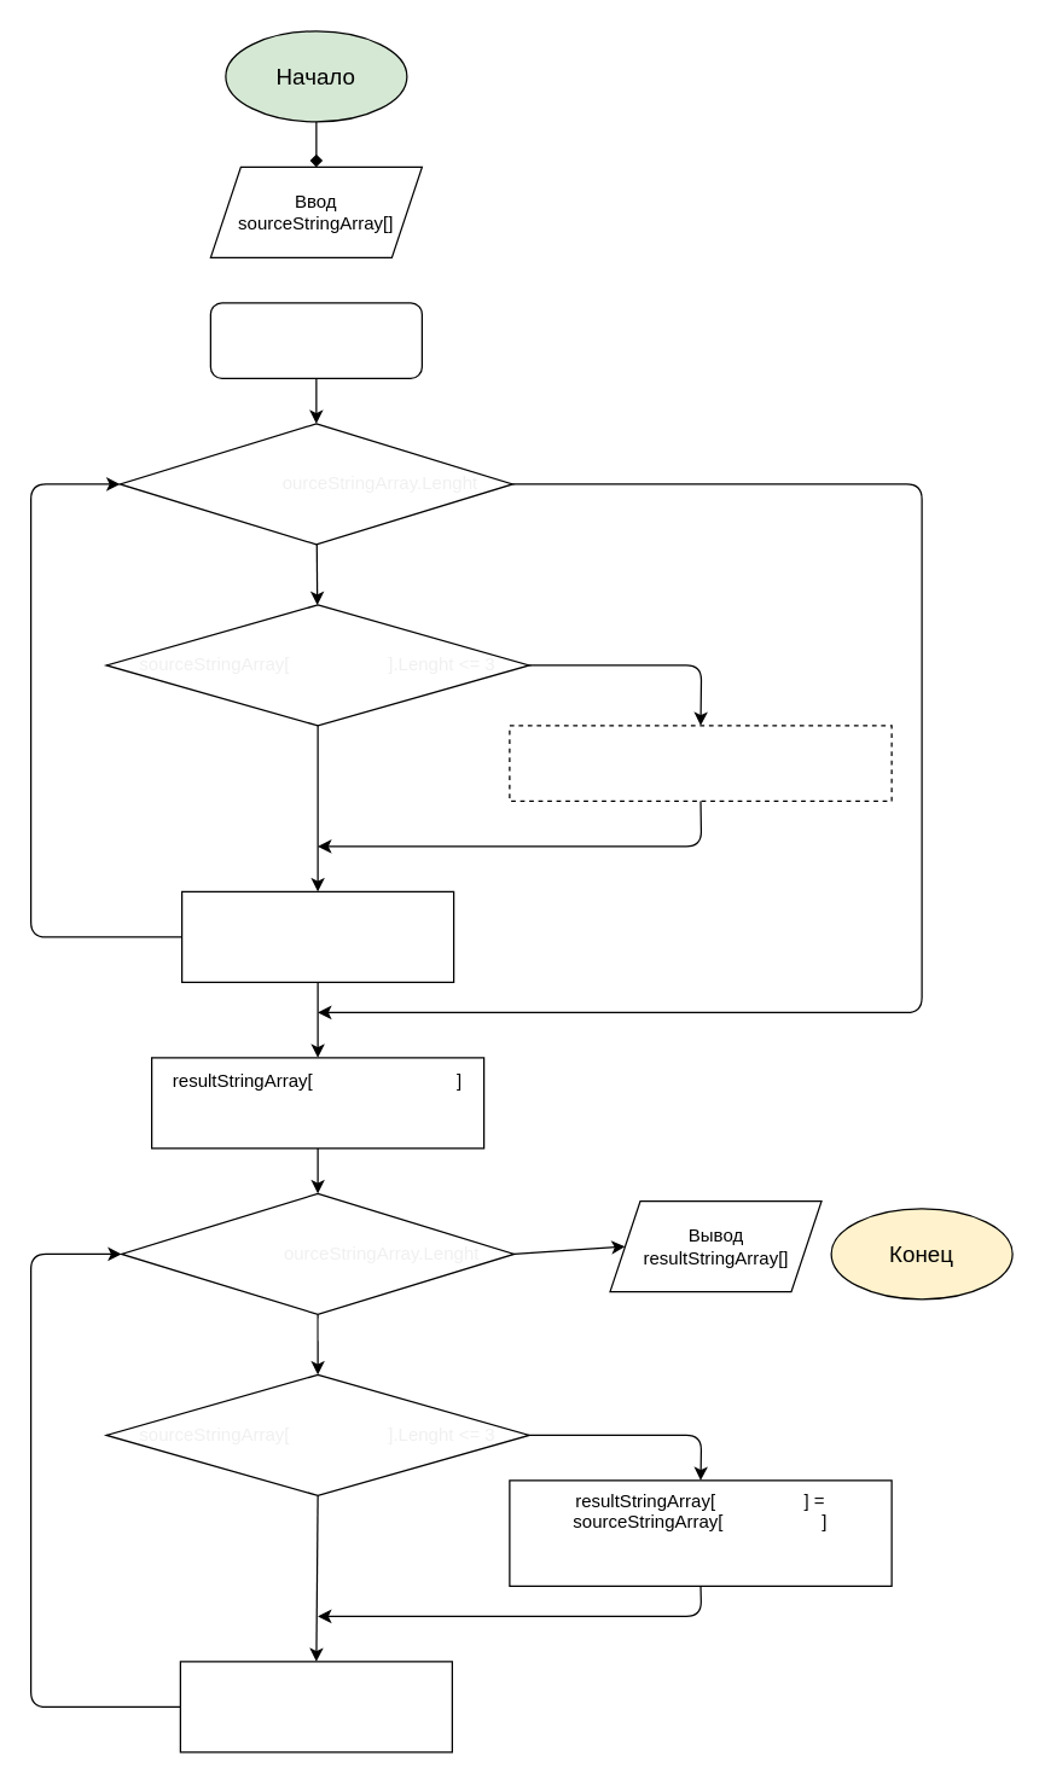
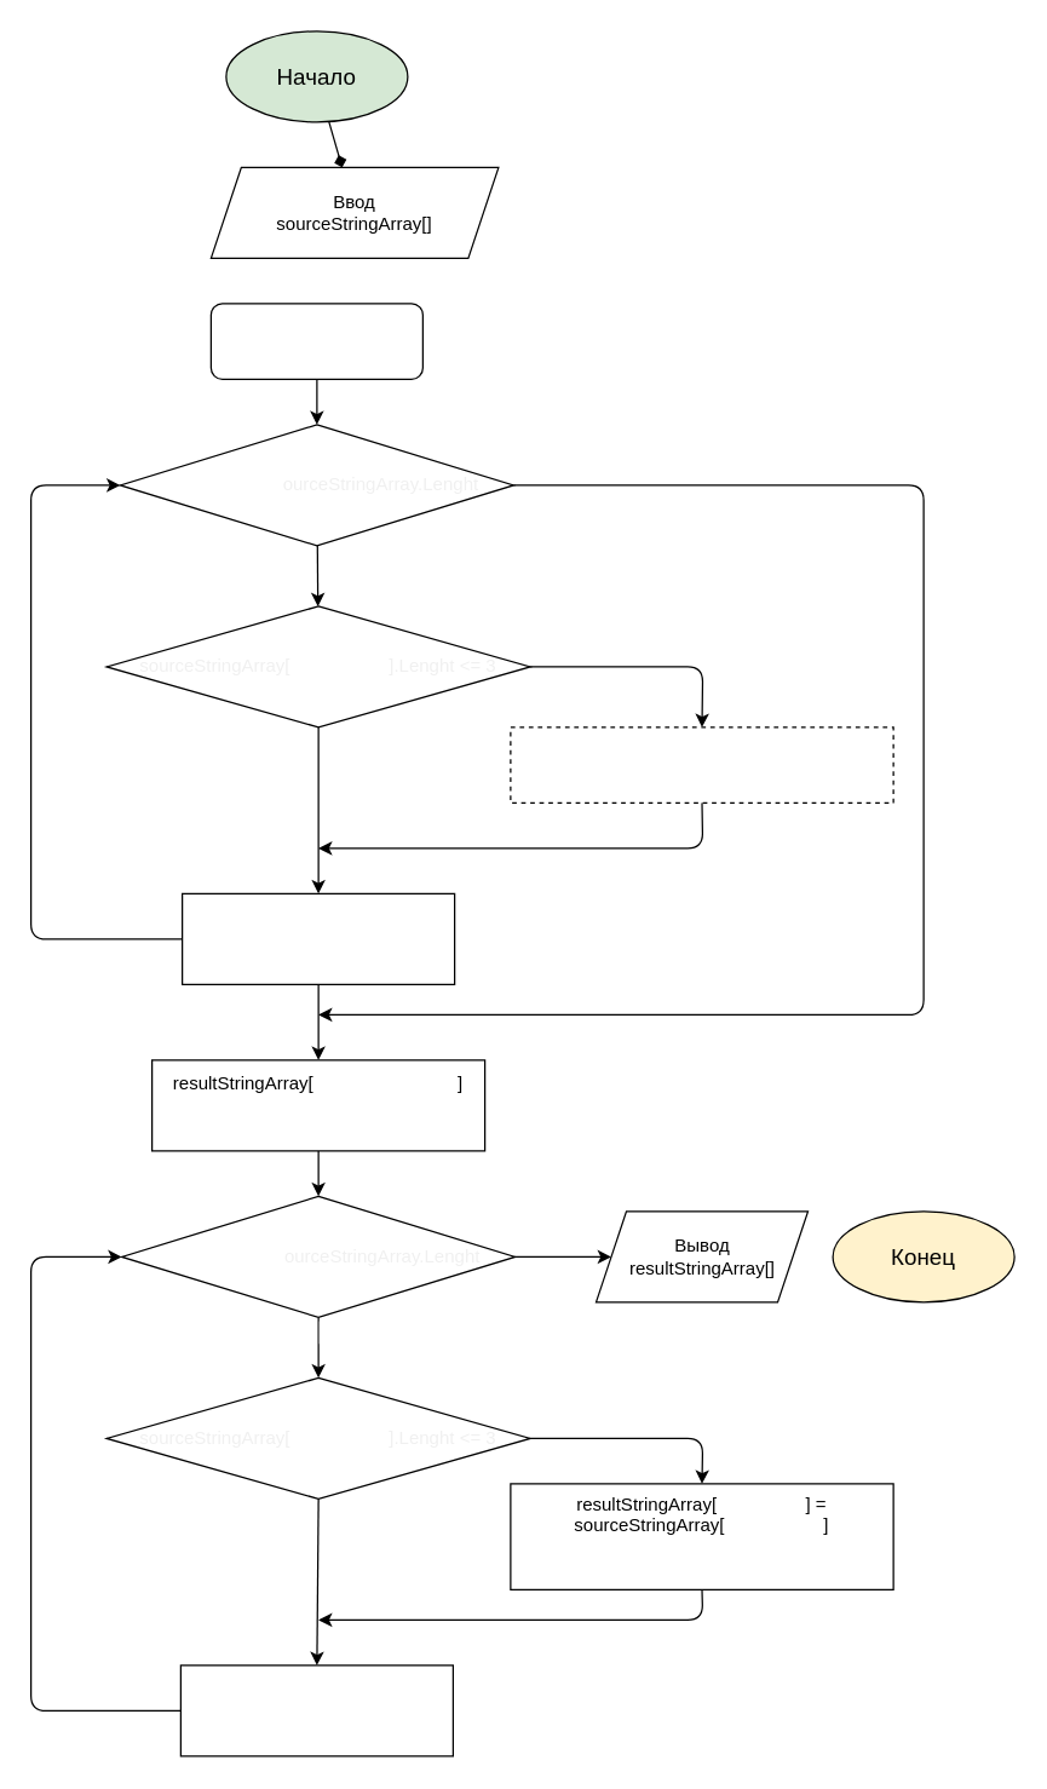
- <mxCell id="4" value="Ввод&lt;br style=&quot;font-size: 12px&quot;&gt;sourceStringArray[]" style="shape=parallelogram;perimeter=parallelogramPerimeter;whiteSpace=wrap;html=1;fixedSize=1;fontSize=12;" vertex="1" parent="1"><mxGeometry x="139" y="110" width="140" height="60" as="geometry" /></mxCell>
+ <mxCell id="4" value="Ввод&lt;br style=&quot;font-size: 12px&quot;&gt;sourceStringArray[]" style="shape=parallelogram;perimeter=parallelogramPerimeter;whiteSpace=wrap;html=1;fixedSize=1;fontSize=12;" vertex="1" parent="1"><mxGeometry x="139" y="110" width="190" height="60" as="geometry" /></mxCell>
- <mxCell id="36" value="Вывод&lt;br style=&quot;font-size: 12px&quot;&gt;resultStringArray[]" style="shape=parallelogram;perimeter=parallelogramPerimeter;whiteSpace=wrap;html=1;fixedSize=1;fontSize=12;" vertex="1" parent="1"><mxGeometry x="403.5" y="795" width="140" height="60" as="geometry" /></mxCell>
+ <mxCell id="36" value="Вывод&lt;br style=&quot;font-size: 12px&quot;&gt;resultStringArray[]" style="shape=parallelogram;perimeter=parallelogramPerimeter;whiteSpace=wrap;html=1;fixedSize=1;fontSize=12;" vertex="1" parent="1"><mxGeometry x="393.5" y="800" width="140" height="60" as="geometry" /></mxCell>
